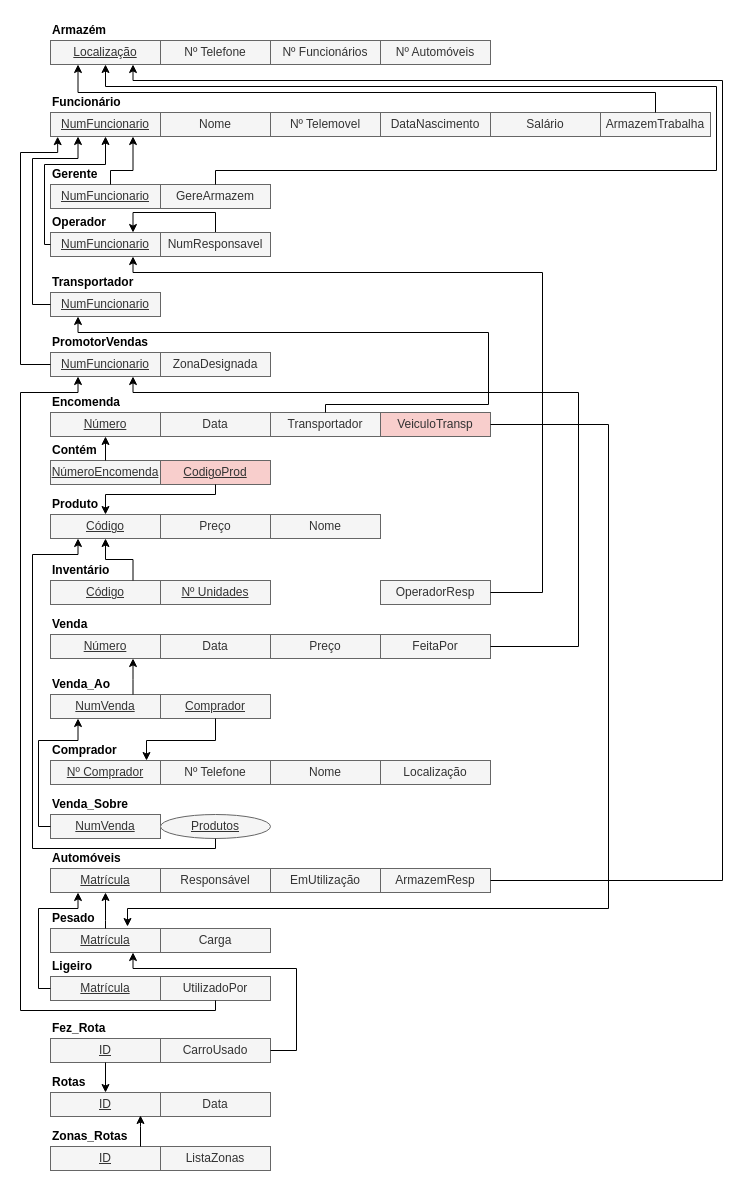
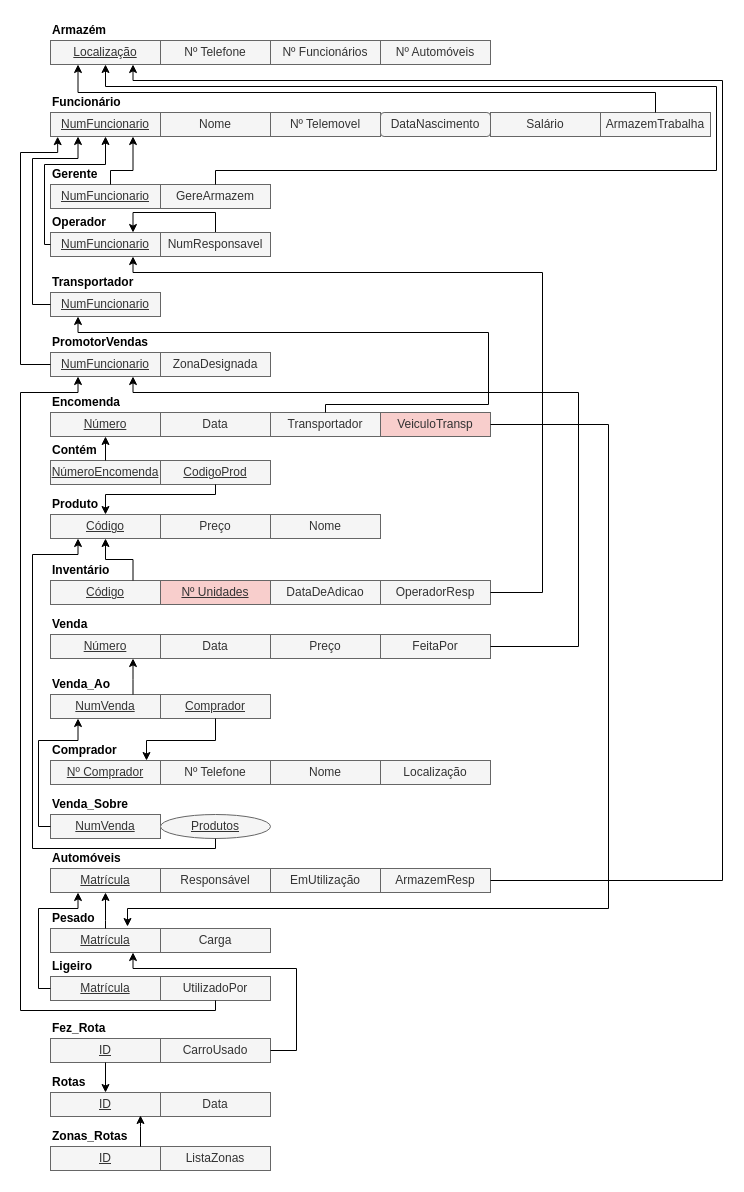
- <mxCell id="83" value="DataNascimento" style="rounded=0;whiteSpace=wrap;html=1;fillColor=#f5f5f5;strokeColor=#666666;fontColor=#333333;" parent="79" vertex="1"><mxGeometry x="330" y="20" width="110" height="24" as="geometry" /></mxCell>
+ <mxCell id="83" value="DataNascimento" style="whiteSpace=wrap;html=1;fillColor=#f5f5f5;strokeColor=#666666;fontColor=#333333;rounded=1;" parent="79" vertex="1"><mxGeometry x="330" y="20" width="110" height="24" as="geometry" /></mxCell>
- <mxCell id="98" value="CodigoProd" style="rounded=0;whiteSpace=wrap;html=1;fillColor=#f8cecc;strokeColor=#666666;fontColor=#333333;fontStyle=4;" parent="96" vertex="1"><mxGeometry x="110" y="20" width="110" height="24" as="geometry" /></mxCell>
+ <mxCell id="98" value="CodigoProd" style="rounded=0;whiteSpace=wrap;html=1;fillColor=#f5f5f5;strokeColor=#666666;fontColor=#333333;fontStyle=4" parent="96" vertex="1"><mxGeometry x="110" y="20" width="110" height="24" as="geometry" /></mxCell>
- <mxCell id="27" value="Nº Unidades" style="rounded=0;whiteSpace=wrap;html=1;fillColor=#f5f5f5;strokeColor=#666666;fontColor=#333333;fontStyle=4" parent="25" vertex="1"><mxGeometry x="110" y="20" width="110" height="24" as="geometry" /></mxCell>
+ <mxCell id="27" value="Nº Unidades" style="rounded=0;whiteSpace=wrap;html=1;fillColor=#f8cecc;strokeColor=#666666;fontColor=#333333;fontStyle=4;" parent="25" vertex="1"><mxGeometry x="110" y="20" width="110" height="24" as="geometry" /></mxCell>
+ <mxCell id="28" value="DataDeAdicao" style="rounded=0;whiteSpace=wrap;html=1;fillColor=#f5f5f5;strokeColor=#666666;fontColor=#333333;" parent="25" vertex="1"><mxGeometry x="220" y="20" width="110" height="24" as="geometry" /></mxCell>
